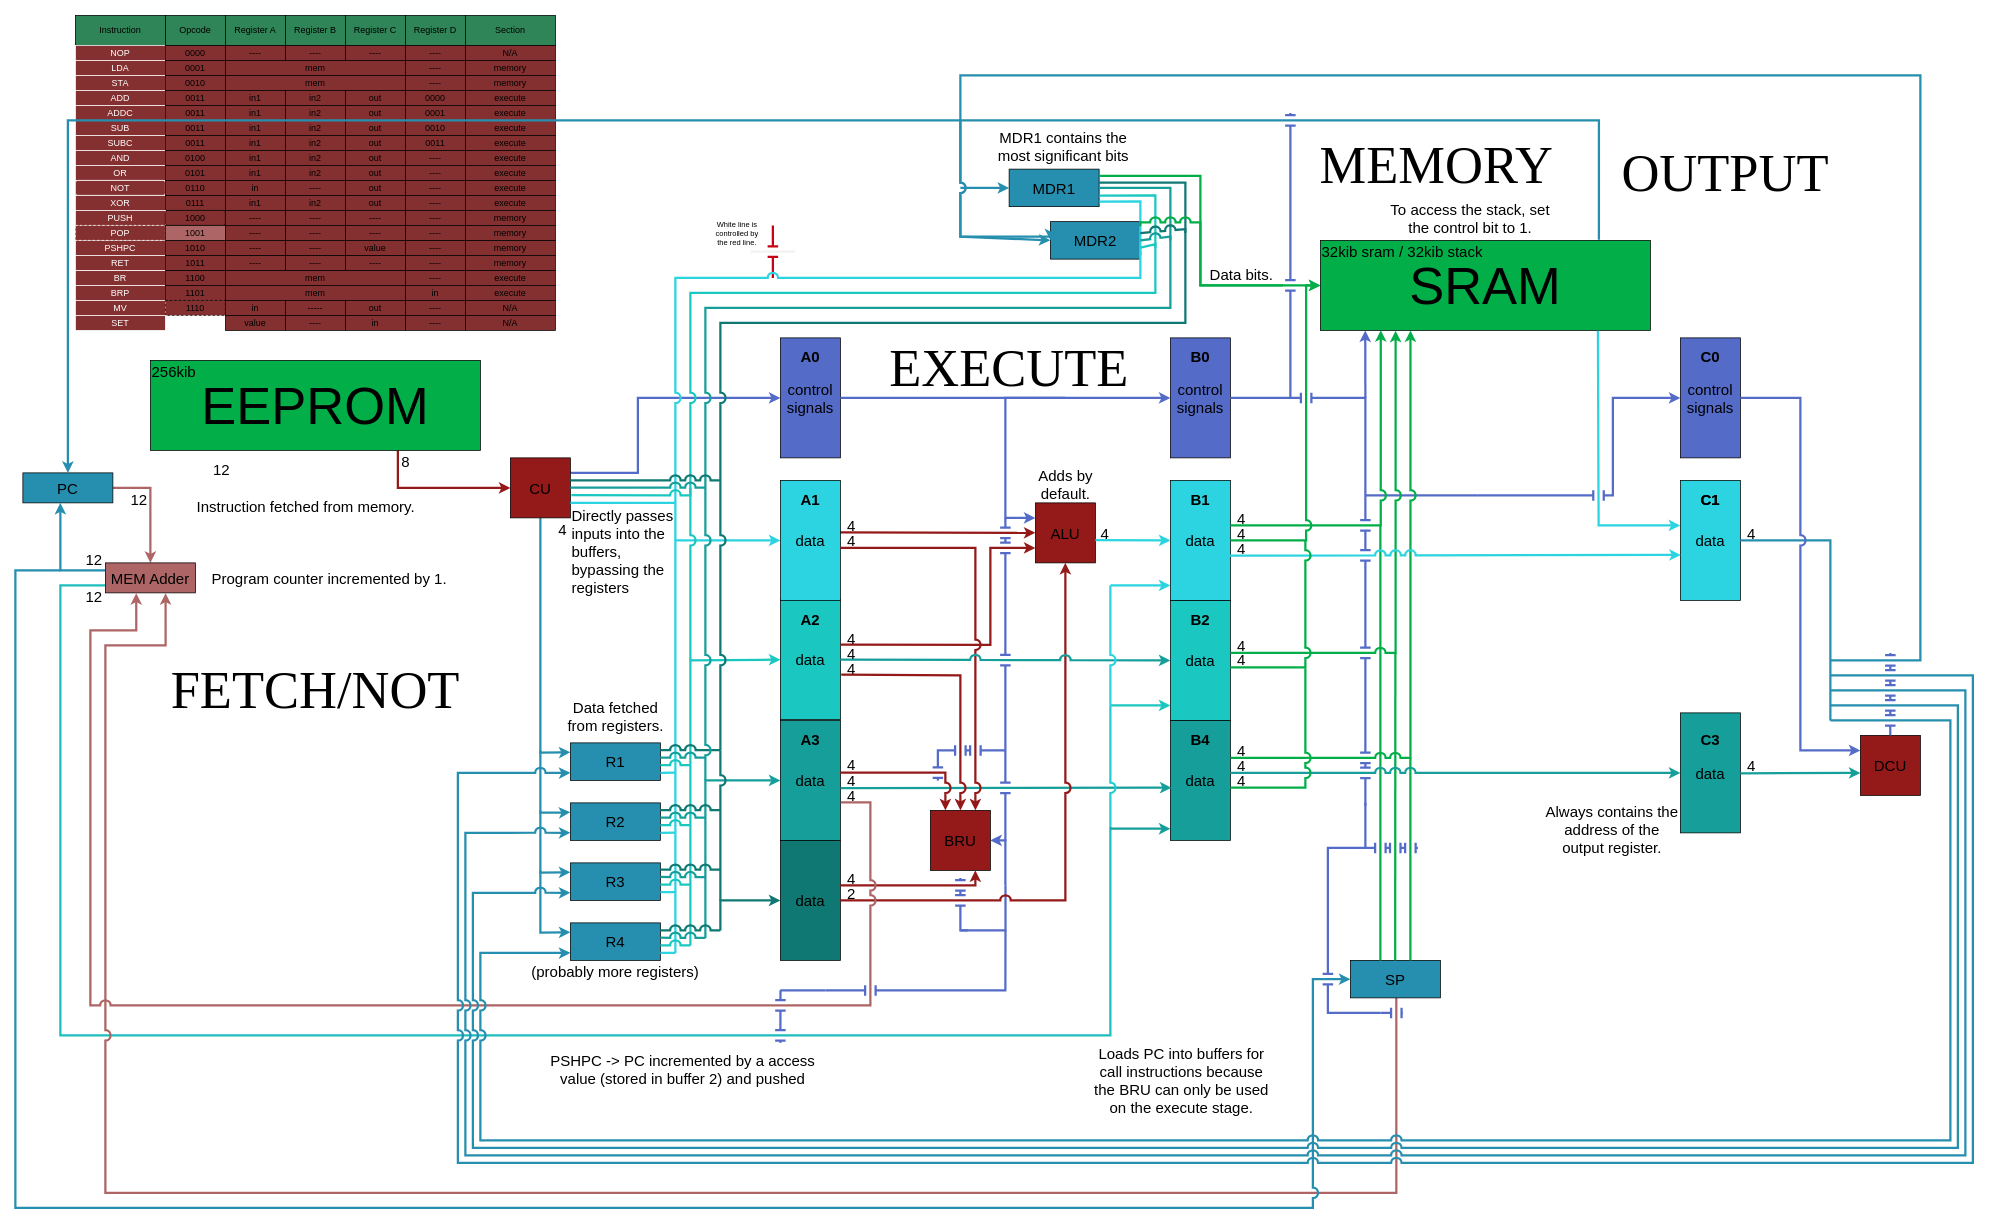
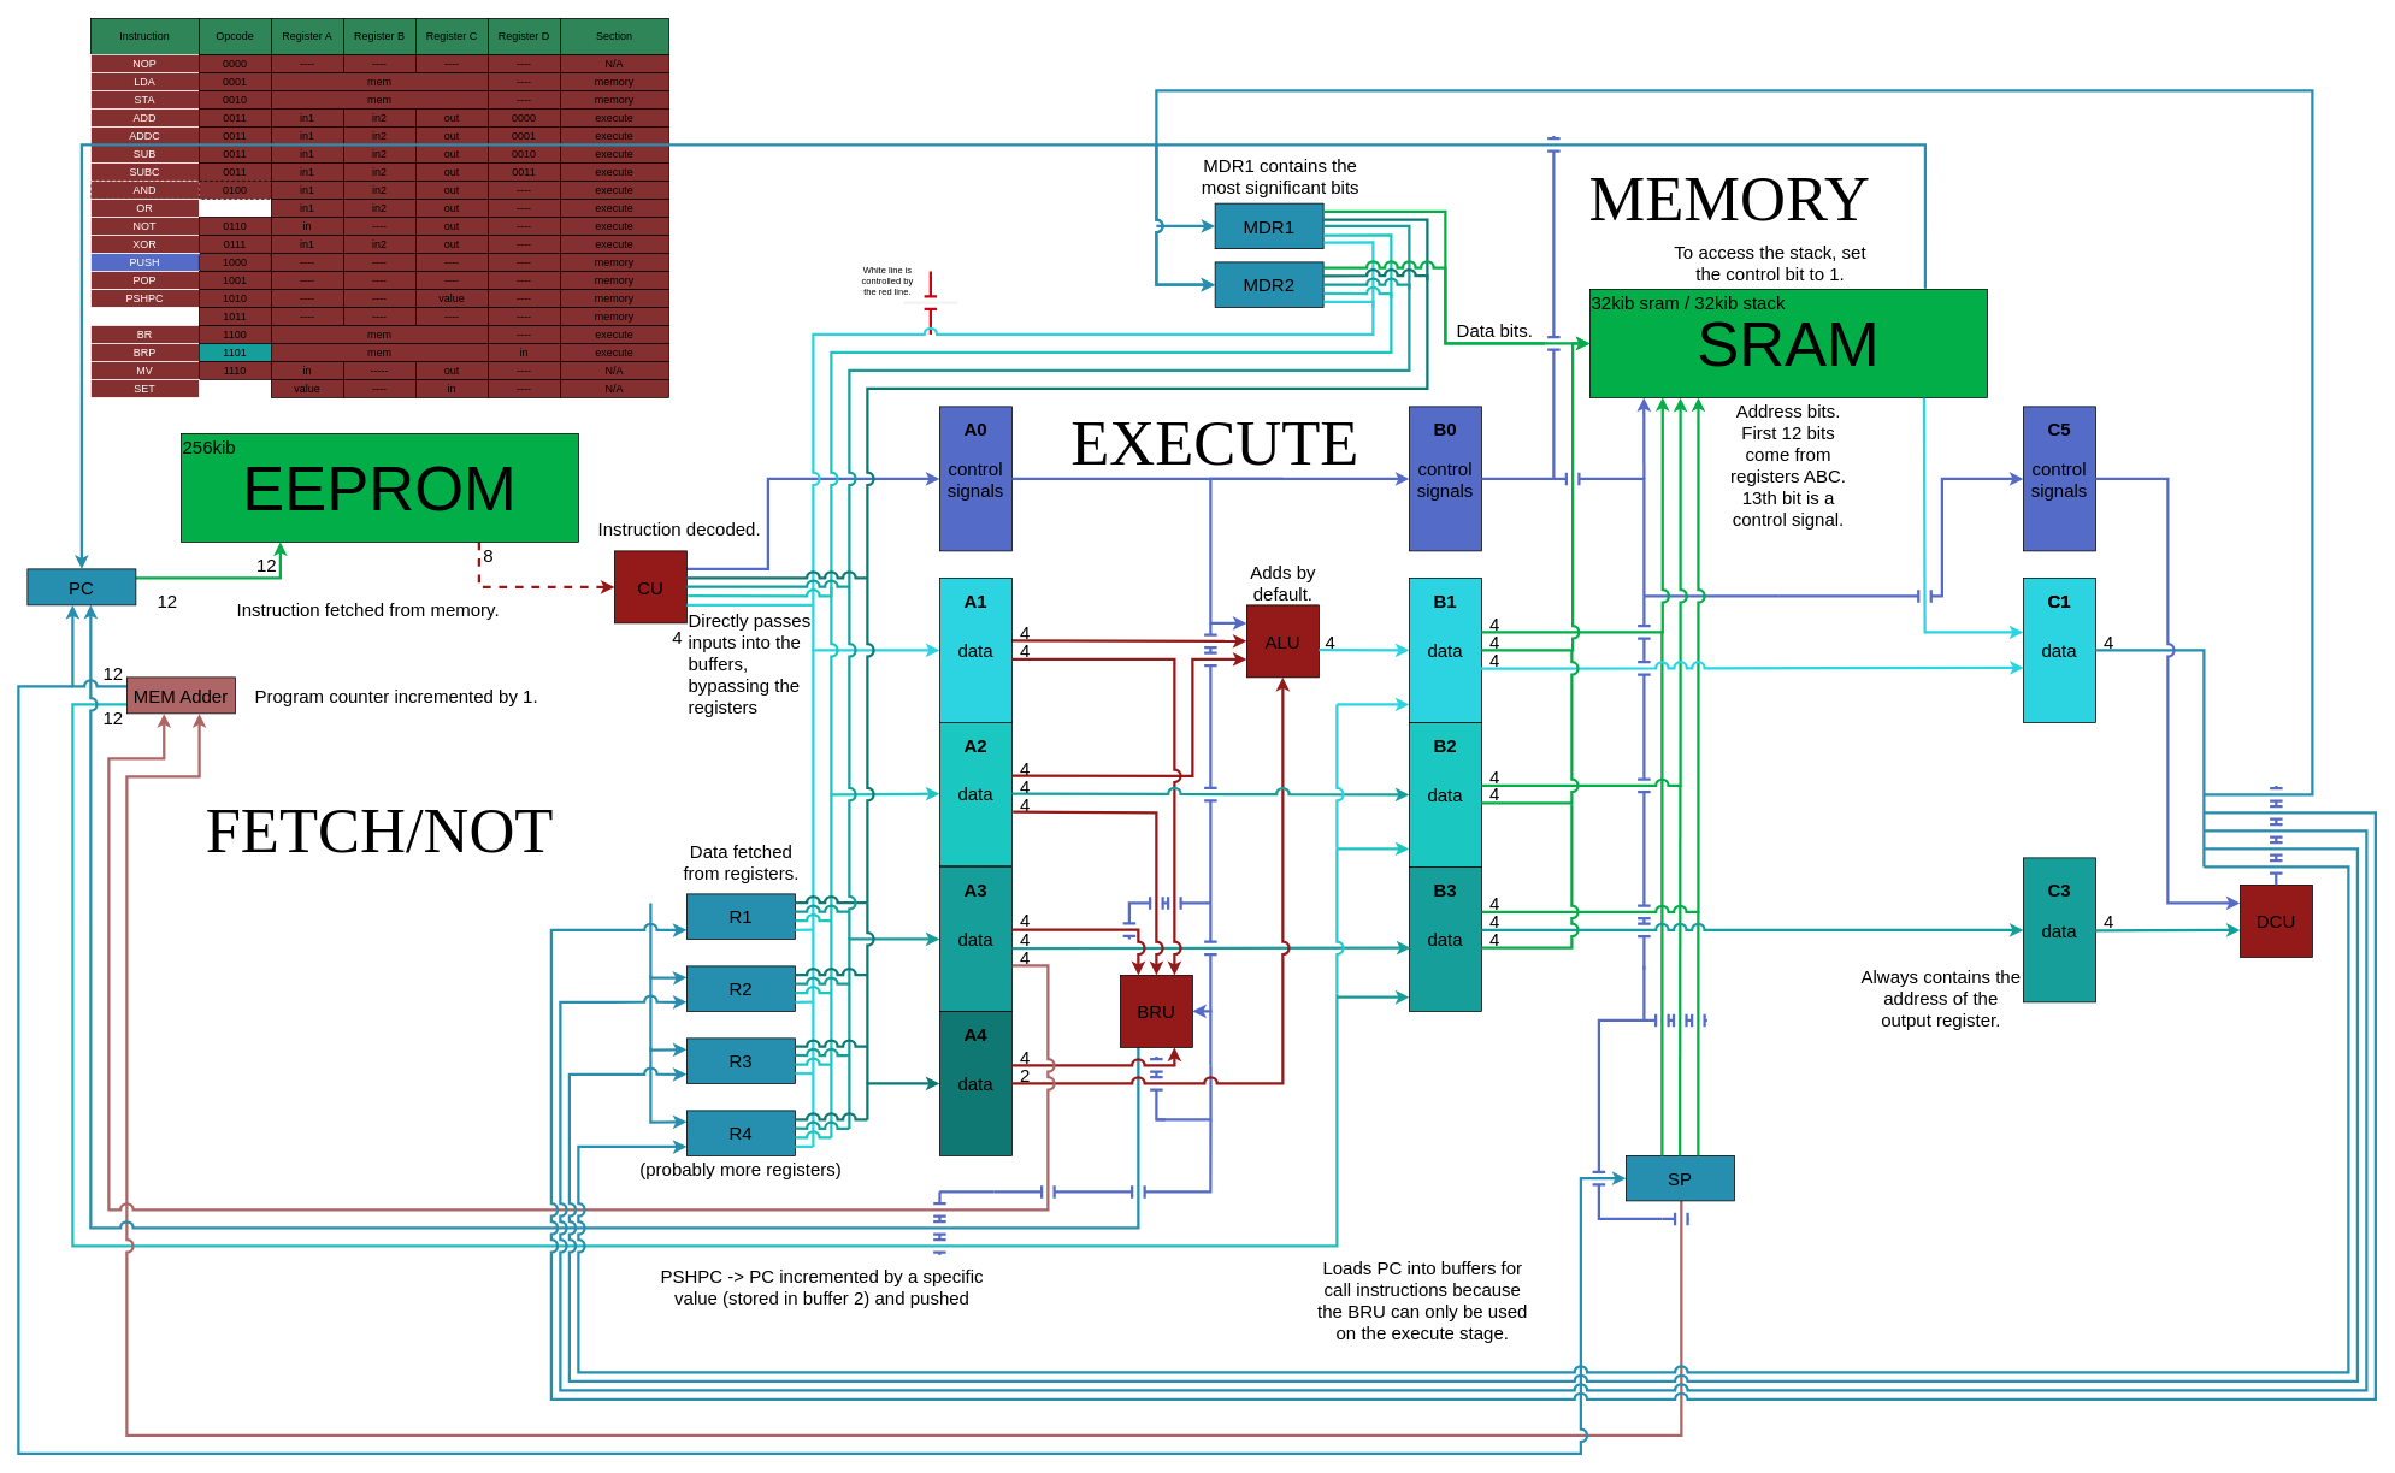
- <mxCell id="46" value="AND" style="rounded=0;whiteSpace=wrap;html=1;strokeColor=#FFFFFF;fillColor=#853030;fontColor=#ffffff;" parent="1" vertex="1"><mxGeometry x="100" y="200" width="120" height="20" as="geometry" /></mxCell>
+ <mxCell id="46" value="AND" style="rounded=0;whiteSpace=wrap;html=1;strokeColor=#FFFFFF;fillColor=#853030;fontColor=#ffffff;dashed=1;" parent="1" vertex="1"><mxGeometry x="100" y="200" width="120" height="20" as="geometry" /></mxCell>
- <mxCell id="47" value="0100" style="rounded=0;whiteSpace=wrap;html=1;strokeColor=default;fillColor=#853030;" parent="1" vertex="1"><mxGeometry x="220" y="200" width="80" height="20" as="geometry" /></mxCell>
+ <mxCell id="47" value="0100" style="rounded=0;whiteSpace=wrap;html=1;strokeColor=default;fillColor=#853030;dashed=1;" parent="1" vertex="1"><mxGeometry x="220" y="200" width="80" height="20" as="geometry" /></mxCell>
- <mxCell id="52" value="0101" style="rounded=0;whiteSpace=wrap;html=1;strokeColor=default;fillColor=#853030;" parent="1" vertex="1"><mxGeometry x="220" y="220" width="80" height="20" as="geometry" /></mxCell>
- <mxCell id="255" value="&lt;blockquote style=&quot;margin: 0px 0px 0px 40px; border: none; padding: 0px; font-size: 70px;&quot;&gt;OUTPUT&lt;/blockquote&gt;" style="text;html=1;strokeColor=none;fillColor=none;align=center;verticalAlign=middle;whiteSpace=wrap;rounded=0;fontSize=70;fontFamily=Verdana;" parent="1" vertex="1"><mxGeometry x="2095" y="170" width="370" height="120" as="geometry" /></mxCell>
- <mxCell id="56" value="NOT" style="whiteSpace=wrap;html=1;strokeColor=#FFFFFF;fillColor=#853030;fontColor=#ffffff;rounded=1;" parent="1" vertex="1"><mxGeometry x="100" y="240" width="120" height="20" as="geometry" /></mxCell>
+ <mxCell id="56" value="NOT" style="rounded=0;whiteSpace=wrap;html=1;strokeColor=#FFFFFF;fillColor=#853030;fontColor=#ffffff;" parent="1" vertex="1"><mxGeometry x="100" y="240" width="120" height="20" as="geometry" /></mxCell>
- <mxCell id="66" value="PUSH" style="rounded=0;whiteSpace=wrap;html=1;strokeColor=#FFFFFF;fillColor=#853030;fontColor=#ffffff;" parent="1" vertex="1"><mxGeometry x="100" y="280" width="120" height="20" as="geometry" /></mxCell>
+ <mxCell id="66" value="PUSH" style="rounded=0;whiteSpace=wrap;html=1;strokeColor=#FFFFFF;fillColor=#546bc7;fontColor=#ffffff;" parent="1" vertex="1"><mxGeometry x="100" y="280" width="120" height="20" as="geometry" /></mxCell>
- <mxCell id="68" value="POP" style="rounded=0;whiteSpace=wrap;html=1;strokeColor=#FFFFFF;fillColor=#853030;fontColor=#ffffff;dashed=1;" parent="1" vertex="1"><mxGeometry x="100" y="300" width="120" height="20" as="geometry" /></mxCell>
+ <mxCell id="68" value="POP" style="rounded=0;whiteSpace=wrap;html=1;strokeColor=#FFFFFF;fillColor=#853030;fontColor=#ffffff;" parent="1" vertex="1"><mxGeometry x="100" y="300" width="120" height="20" as="geometry" /></mxCell>
- <mxCell id="69" value="1001" style="rounded=0;whiteSpace=wrap;html=1;strokeColor=default;fillColor=#ae6565;" parent="1" vertex="1"><mxGeometry x="220" y="300" width="80" height="20" as="geometry" /></mxCell>
+ <mxCell id="69" value="1001" style="rounded=0;whiteSpace=wrap;html=1;strokeColor=default;fillColor=#853030;" parent="1" vertex="1"><mxGeometry x="220" y="300" width="80" height="20" as="geometry" /></mxCell>
- <mxCell id="212" value="MDR2" style="rounded=0;whiteSpace=wrap;html=1;strokeColor=default;fillColor=#268EAE;fontSize=20;" parent="1" vertex="1"><mxGeometry x="1400" y="295" width="120" height="50" as="geometry" /></mxCell>
+ <mxCell id="212" value="MDR2" style="rounded=0;whiteSpace=wrap;html=1;strokeColor=default;fillColor=#268EAE;fontSize=20;" parent="1" vertex="1"><mxGeometry x="1345" y="290" width="120" height="50" as="geometry" /></mxCell>
- <mxCell id="192" value="RET" style="rounded=0;whiteSpace=wrap;html=1;strokeColor=#FFFFFF;fillColor=#853030;fontColor=#ffffff;" parent="1" vertex="1"><mxGeometry x="100" y="340" width="120" height="20" as="geometry" /></mxCell>
- <mxCell id="73" value="1101" style="rounded=0;whiteSpace=wrap;html=1;strokeColor=default;fillColor=#853030;" parent="1" vertex="1"><mxGeometry x="220" y="380" width="80" height="20" as="geometry" /></mxCell>
+ <mxCell id="73" value="1101" style="rounded=0;whiteSpace=wrap;html=1;strokeColor=default;fillColor=#159e9a;" parent="1" vertex="1"><mxGeometry x="220" y="380" width="80" height="20" as="geometry" /></mxCell>
- <mxCell id="220" value="1110" style="rounded=0;whiteSpace=wrap;html=1;strokeColor=default;fillColor=#853030;dashed=1;" parent="1" vertex="1"><mxGeometry x="220" y="400" width="80" height="20" as="geometry" /></mxCell>
+ <mxCell id="220" value="1110" style="rounded=0;whiteSpace=wrap;html=1;strokeColor=default;fillColor=#853030;" parent="1" vertex="1"><mxGeometry x="220" y="400" width="80" height="20" as="geometry" /></mxCell>
- <mxCell id="272" value="C0" style="text;html=1;strokeColor=none;fillColor=none;align=center;verticalAlign=middle;whiteSpace=wrap;rounded=0;fontStyle=1;fontSize=20;" parent="1" vertex="1"><mxGeometry x="2250" y="460" width="60" height="30" as="geometry" /></mxCell>
+ <mxCell id="272" value="C5" style="text;html=1;strokeColor=none;fillColor=none;align=center;verticalAlign=middle;whiteSpace=wrap;rounded=0;fontStyle=1;fontSize=20;" parent="1" vertex="1"><mxGeometry x="2250" y="460" width="60" height="30" as="geometry" /></mxCell>
+ <mxCell id="208" value="Address bits. First 12 bits come from registers ABC. 13th bit is a control signal." style="text;html=1;strokeColor=none;fillColor=none;align=center;verticalAlign=middle;whiteSpace=wrap;rounded=0;fontSize=20;" parent="1" vertex="1"><mxGeometry x="1901.25" y="500" width="157.5" height="30" as="geometry" /></mxCell>
+ <mxCell id="88" value="Instruction decoded." style="text;html=1;strokeColor=none;fillColor=none;align=left;verticalAlign=middle;whiteSpace=wrap;rounded=0;fontSize=20;" parent="1" vertex="1"><mxGeometry x="660" y="570" width="190" height="30" as="geometry" /></mxCell>
+ <mxCell id="78" style="edgeStyle=orthogonalEdgeStyle;rounded=0;orthogonalLoop=1;jettySize=auto;html=1;fontSize=20;jumpStyle=arc;jumpSize=10;entryX=0.25;entryY=1;entryDx=0;entryDy=0;strokeColor=#02AE48;strokeWidth=3;exitX=1;exitY=0.25;exitDx=0;exitDy=0;" parent="1" source="80" target="77" edge="1"><mxGeometry relative="1" as="geometry"><mxPoint x="200" y="650" as="sourcePoint" /><mxPoint x="310" y="630" as="targetPoint" /><Array as="points"><mxPoint x="310" y="640" /></Array></mxGeometry></mxCell>
- <mxCell id="76" style="edgeStyle=orthogonalEdgeStyle;rounded=0;orthogonalLoop=1;jettySize=auto;html=1;fontSize=20;jumpStyle=arc;jumpSize=10;exitX=0.75;exitY=1;exitDx=0;exitDy=0;entryX=0;entryY=0.5;entryDx=0;entryDy=0;strokeColor=#941919;strokeWidth=3;" parent="1" source="77" target="87" edge="1"><mxGeometry relative="1" as="geometry"><mxPoint x="530" y="560" as="sourcePoint" /><mxPoint x="530" y="630" as="targetPoint" /></mxGeometry></mxCell>
+ <mxCell id="76" style="edgeStyle=orthogonalEdgeStyle;rounded=0;orthogonalLoop=1;jettySize=auto;html=1;fontSize=20;jumpStyle=arc;jumpSize=10;exitX=0.75;exitY=1;exitDx=0;exitDy=0;entryX=0;entryY=0.5;entryDx=0;entryDy=0;strokeColor=#941919;strokeWidth=3;dashed=1;" parent="1" source="77" target="87" edge="1"><mxGeometry relative="1" as="geometry"><mxPoint x="530" y="560" as="sourcePoint" /><mxPoint x="530" y="630" as="targetPoint" /></mxGeometry></mxCell>
- <mxCell id="79" style="edgeStyle=orthogonalEdgeStyle;rounded=0;orthogonalLoop=1;jettySize=auto;html=1;entryX=0.5;entryY=0;entryDx=0;entryDy=0;fontSize=20;jumpStyle=arc;jumpSize=10;strokeColor=#AE6565;strokeWidth=3;" parent="1" source="80" target="82" edge="1"><mxGeometry relative="1" as="geometry"><Array as="points"><mxPoint x="200" y="650" /><mxPoint x="200" y="750" /></Array></mxGeometry></mxCell>
- <mxCell id="85" style="edgeStyle=orthogonalEdgeStyle;rounded=0;orthogonalLoop=1;jettySize=auto;html=1;entryX=0;entryY=0.25;entryDx=0;entryDy=0;fontSize=20;jumpStyle=arc;jumpSize=10;strokeColor=#268EAE;strokeWidth=3;exitX=0.5;exitY=1;exitDx=0;exitDy=0;" parent="1" source="87" target="90" edge="1"><mxGeometry relative="1" as="geometry"><Array as="points"><mxPoint x="740" y="1003" /><mxPoint x="760" y="1003" /></Array><mxPoint x="740" y="850" as="sourcePoint" /></mxGeometry></mxCell>
- <mxCell id="275" value="B4" style="text;html=1;strokeColor=none;fillColor=none;align=center;verticalAlign=middle;whiteSpace=wrap;rounded=0;fontStyle=1;fontSize=20;" parent="1" vertex="1"><mxGeometry x="1570" y="970" width="60" height="30" as="geometry" /></mxCell>
+ <mxCell id="275" value="B3" style="text;html=1;strokeColor=none;fillColor=none;align=center;verticalAlign=middle;whiteSpace=wrap;rounded=0;fontStyle=1;fontSize=20;" parent="1" vertex="1"><mxGeometry x="1570" y="970" width="60" height="30" as="geometry" /></mxCell>
+ <mxCell id="269" value="A4" style="text;html=1;strokeColor=none;fillColor=none;align=center;verticalAlign=middle;whiteSpace=wrap;rounded=0;fontStyle=1;fontSize=20;" parent="1" vertex="1"><mxGeometry x="1050" y="1130" width="60" height="30" as="geometry" /></mxCell>
+ <mxCell id="6" style="edgeStyle=orthogonalEdgeStyle;rounded=0;orthogonalLoop=1;jettySize=auto;html=1;fontSize=20;jumpStyle=arc;jumpSize=10;strokeColor=#268EAE;strokeWidth=3;exitX=0.25;exitY=1;exitDx=0;exitDy=0;entryX=0.583;entryY=0.999;entryDx=0;entryDy=0;entryPerimeter=0;" parent="1" source="125" target="80" edge="1"><mxGeometry relative="1" as="geometry"><Array as="points"><mxPoint x="1260" y="1360" /><mxPoint x="100" y="1360" /></Array><mxPoint x="1280" y="1180" as="sourcePoint" /><mxPoint x="90" y="700" as="targetPoint" /></mxGeometry></mxCell>
- <mxCell id="246" value="PSHPC -&amp;gt; PC incremented by a access value (stored in buffer 2) and pushed" style="text;html=1;strokeColor=none;fillColor=none;align=center;verticalAlign=middle;whiteSpace=wrap;rounded=0;fontSize=20;" parent="1" vertex="1"><mxGeometry x="730" y="1410" width="360" height="30" as="geometry" /></mxCell>
+ <mxCell id="246" value="PSHPC -&amp;gt; PC incremented by a specific value (stored in buffer 2) and pushed" style="text;html=1;strokeColor=none;fillColor=none;align=center;verticalAlign=middle;whiteSpace=wrap;rounded=0;fontSize=20;" parent="1" vertex="1"><mxGeometry x="730" y="1410" width="360" height="30" as="geometry" /></mxCell>
